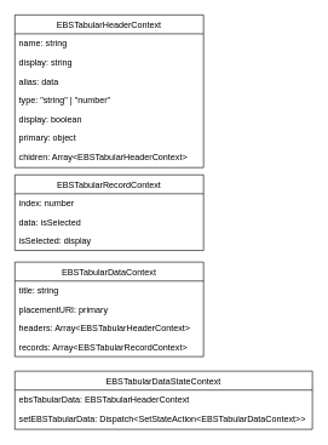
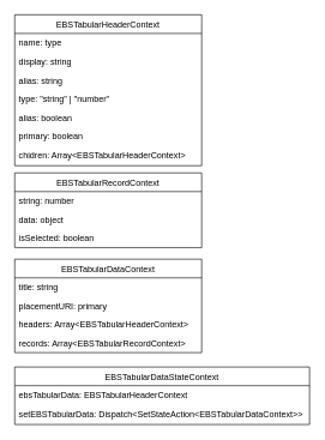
- <mxCell id="3" value="name: string" style="text;strokeColor=none;fillColor=none;align=left;verticalAlign=top;spacingLeft=4;spacingRight=4;overflow=hidden;rotatable=0;points=[[0,0.5],[1,0.5]];portConstraint=eastwest;" vertex="1" parent="2"><mxGeometry y="26" width="260" height="26" as="geometry" /></mxCell>
+ <mxCell id="3" value="name: type" style="text;strokeColor=none;fillColor=none;align=left;verticalAlign=top;spacingLeft=4;spacingRight=4;overflow=hidden;rotatable=0;points=[[0,0.5],[1,0.5]];portConstraint=eastwest;" vertex="1" parent="2"><mxGeometry y="26" width="260" height="26" as="geometry" /></mxCell>
- <mxCell id="5" value="alias: data" style="text;strokeColor=none;fillColor=none;align=left;verticalAlign=top;spacingLeft=4;spacingRight=4;overflow=hidden;rotatable=0;points=[[0,0.5],[1,0.5]];portConstraint=eastwest;" vertex="1" parent="2"><mxGeometry y="78" width="260" height="26" as="geometry" /></mxCell>
+ <mxCell id="5" value="alias: string" style="text;strokeColor=none;fillColor=none;align=left;verticalAlign=top;spacingLeft=4;spacingRight=4;overflow=hidden;rotatable=0;points=[[0,0.5],[1,0.5]];portConstraint=eastwest;" vertex="1" parent="2"><mxGeometry y="78" width="260" height="26" as="geometry" /></mxCell>
- <mxCell id="7" value="display: boolean" style="text;strokeColor=none;fillColor=none;align=left;verticalAlign=top;spacingLeft=4;spacingRight=4;overflow=hidden;rotatable=0;points=[[0,0.5],[1,0.5]];portConstraint=eastwest;" vertex="1" parent="2"><mxGeometry y="130" width="260" height="26" as="geometry" /></mxCell>
+ <mxCell id="7" value="alias: boolean" style="text;strokeColor=none;fillColor=none;align=left;verticalAlign=top;spacingLeft=4;spacingRight=4;overflow=hidden;rotatable=0;points=[[0,0.5],[1,0.5]];portConstraint=eastwest;" vertex="1" parent="2"><mxGeometry y="130" width="260" height="26" as="geometry" /></mxCell>
- <mxCell id="8" value="primary: object" style="text;strokeColor=none;fillColor=none;align=left;verticalAlign=top;spacingLeft=4;spacingRight=4;overflow=hidden;rotatable=0;points=[[0,0.5],[1,0.5]];portConstraint=eastwest;" vertex="1" parent="2"><mxGeometry y="156" width="260" height="26" as="geometry" /></mxCell>
+ <mxCell id="8" value="primary: boolean" style="text;strokeColor=none;fillColor=none;align=left;verticalAlign=top;spacingLeft=4;spacingRight=4;overflow=hidden;rotatable=0;points=[[0,0.5],[1,0.5]];portConstraint=eastwest;" vertex="1" parent="2"><mxGeometry y="156" width="260" height="26" as="geometry" /></mxCell>
- <mxCell id="11" value="index: number" style="text;strokeColor=none;fillColor=none;align=left;verticalAlign=top;spacingLeft=4;spacingRight=4;overflow=hidden;rotatable=0;points=[[0,0.5],[1,0.5]];portConstraint=eastwest;" vertex="1" parent="10"><mxGeometry y="26" width="260" height="26" as="geometry" /></mxCell>
+ <mxCell id="11" value="string: number" style="text;strokeColor=none;fillColor=none;align=left;verticalAlign=top;spacingLeft=4;spacingRight=4;overflow=hidden;rotatable=0;points=[[0,0.5],[1,0.5]];portConstraint=eastwest;" vertex="1" parent="10"><mxGeometry y="26" width="260" height="26" as="geometry" /></mxCell>
- <mxCell id="12" value="data: isSelected" style="text;strokeColor=none;fillColor=none;align=left;verticalAlign=top;spacingLeft=4;spacingRight=4;overflow=hidden;rotatable=0;points=[[0,0.5],[1,0.5]];portConstraint=eastwest;" vertex="1" parent="10"><mxGeometry y="52" width="260" height="26" as="geometry" /></mxCell>
+ <mxCell id="12" value="data: object" style="text;strokeColor=none;fillColor=none;align=left;verticalAlign=top;spacingLeft=4;spacingRight=4;overflow=hidden;rotatable=0;points=[[0,0.5],[1,0.5]];portConstraint=eastwest;" vertex="1" parent="10"><mxGeometry y="52" width="260" height="26" as="geometry" /></mxCell>
- <mxCell id="13" value="isSelected: display" style="text;strokeColor=none;fillColor=none;align=left;verticalAlign=top;spacingLeft=4;spacingRight=4;overflow=hidden;rotatable=0;points=[[0,0.5],[1,0.5]];portConstraint=eastwest;" vertex="1" parent="10"><mxGeometry y="78" width="260" height="26" as="geometry" /></mxCell>
+ <mxCell id="13" value="isSelected: boolean" style="text;strokeColor=none;fillColor=none;align=left;verticalAlign=top;spacingLeft=4;spacingRight=4;overflow=hidden;rotatable=0;points=[[0,0.5],[1,0.5]];portConstraint=eastwest;" vertex="1" parent="10"><mxGeometry y="78" width="260" height="26" as="geometry" /></mxCell>
